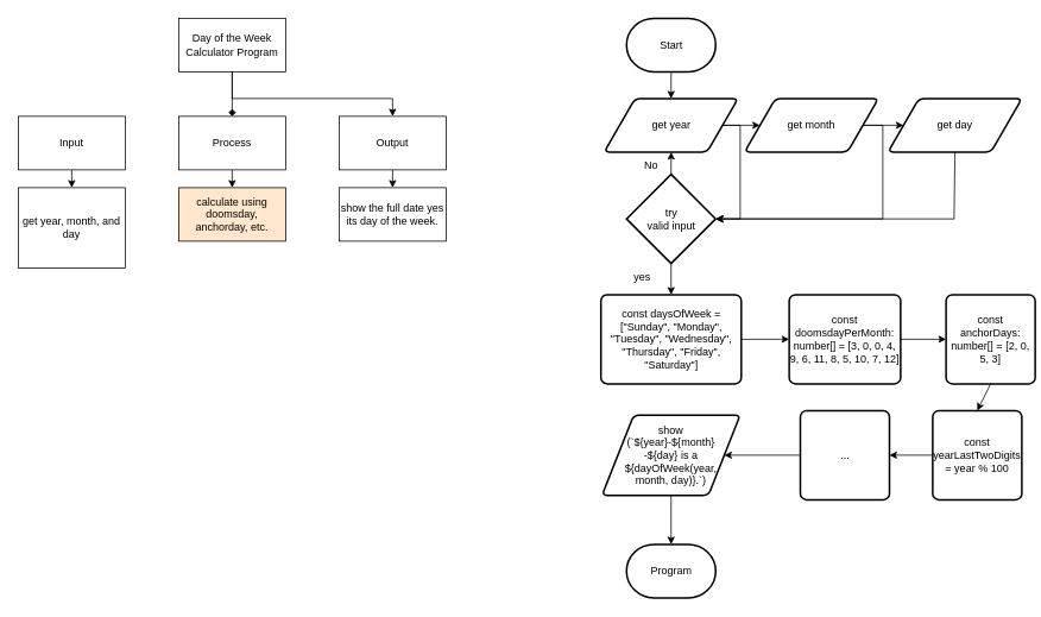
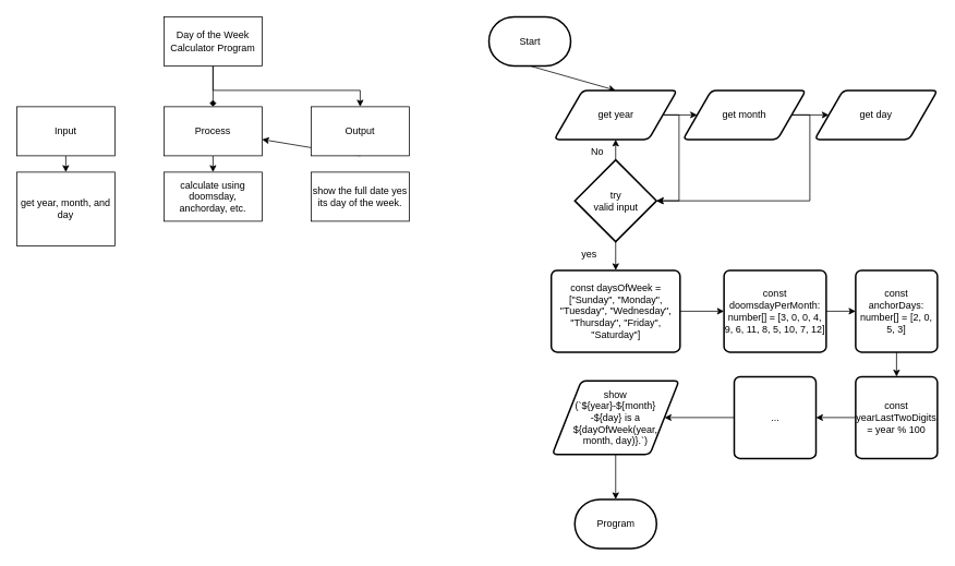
- <mxCell id="15" value="Start" style="strokeWidth=2;html=1;shape=mxgraph.flowchart.terminator;whiteSpace=wrap;" parent="1" vertex="1"><mxGeometry x="702.5" y="20" width="100" height="60" as="geometry" /></mxCell>
+ <mxCell id="15" value="Start" style="strokeWidth=2;html=1;shape=mxgraph.flowchart.terminator;whiteSpace=wrap;" parent="1" vertex="1"><mxGeometry x="597.5" y="20" width="100" height="60" as="geometry" /></mxCell>
- <mxCell id="9" style="edgeStyle=none;rounded=0;html=1;exitX=0.5;exitY=1;exitDx=0;exitDy=0;entryX=0.5;entryY=0;entryDx=0;entryDy=0;" parent="1" source="10" target="13" edge="1"><mxGeometry relative="1" as="geometry" /></mxCell>
+ <mxCell id="9" style="edgeStyle=none;rounded=0;html=1;exitX=0.5;exitY=1;exitDx=0;exitDy=0;" parent="1" source="10" target="6" edge="1"><mxGeometry relative="1" as="geometry" /></mxCell>
- <mxCell id="12" value="calculate using doomsday, anchorday, etc." style="rounded=0;whiteSpace=wrap;html=1;fillColor=#ffe6cc;" parent="1" vertex="1"><mxGeometry x="200" y="210" width="120" height="60" as="geometry" /></mxCell>
+ <mxCell id="12" value="calculate using doomsday, anchorday, etc." style="rounded=0;whiteSpace=wrap;html=1;" parent="1" vertex="1"><mxGeometry x="200" y="210" width="120" height="60" as="geometry" /></mxCell>
- <mxCell id="22" style="edgeStyle=none;rounded=0;html=1;exitX=0.5;exitY=1;exitDx=0;exitDy=0;entryX=1;entryY=0.5;entryDx=0;entryDy=0;entryPerimeter=0;" edge="1" parent="1" source="23" target="28"><mxGeometry relative="1" as="geometry"><Array as="points"><mxPoint x="1070" y="245" /></Array></mxGeometry></mxCell>
- <mxCell id="33" value="const anchorDays: number[] = [2, 0, 5, 3]" style="rounded=1;whiteSpace=wrap;html=1;absoluteArcSize=1;arcSize=14;strokeWidth=2;" vertex="1" parent="1"><mxGeometry x="1061" y="330" width="100" height="100" as="geometry" /></mxCell>
+ <mxCell id="33" value="const anchorDays: number[] = [2, 0, 5, 3]" style="rounded=1;whiteSpace=wrap;html=1;absoluteArcSize=1;arcSize=14;strokeWidth=2;" vertex="1" parent="1"><mxGeometry x="1046" y="330" width="100" height="100" as="geometry" /></mxCell>
